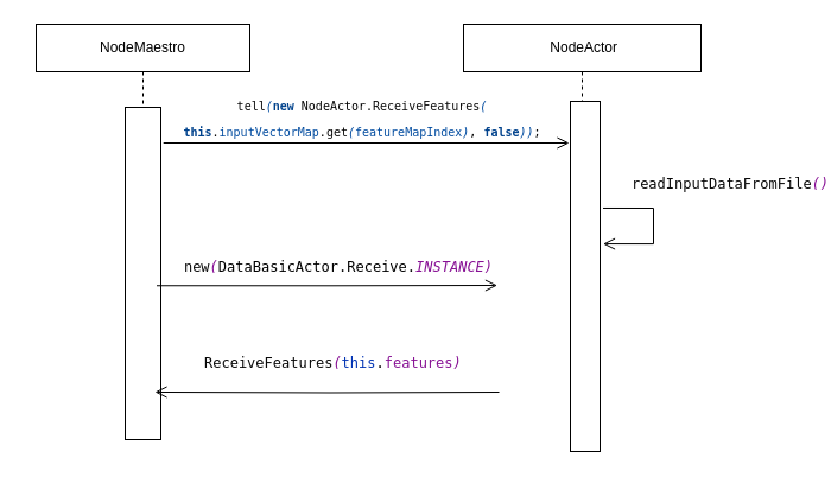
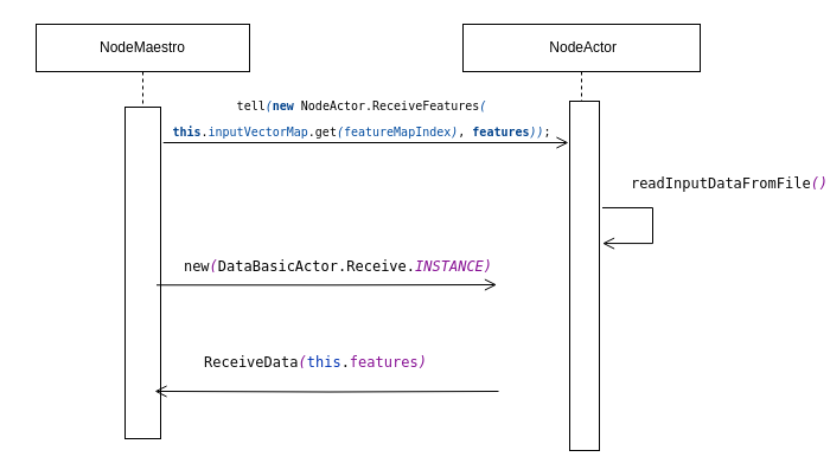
- <mxCell id="8" value="&lt;pre style=&quot;background-color: rgb(255 , 255 , 255) ; color: rgb(8 , 8 , 8) ; font-family: &amp;#34;droid sans mono dotted&amp;#34; , monospace ; font-size: 10px&quot;&gt;tell&lt;span style=&quot;color: #004b9f ; font-style: italic&quot;&gt;(&lt;/span&gt;&lt;span style=&quot;color: #00428c ; font-weight: bold&quot;&gt;new &lt;/span&gt;&lt;span style=&quot;color: #000000&quot;&gt;NodeActor&lt;/span&gt;.ReceiveFeatures&lt;span style=&quot;color: #004b9f ; font-style: italic&quot;&gt;(&lt;/span&gt;&lt;/pre&gt;&lt;pre style=&quot;background-color: rgb(255 , 255 , 255) ; color: rgb(8 , 8 , 8) ; font-family: &amp;#34;droid sans mono dotted&amp;#34; , monospace ; font-size: 10px&quot;&gt;&lt;span style=&quot;color: #00428c ; font-weight: bold&quot;&gt;this&lt;/span&gt;.&lt;span style=&quot;color: #004b9f&quot;&gt;inputVectorMap&lt;/span&gt;.get&lt;span style=&quot;color: #004b9f ; font-style: italic&quot;&gt;(&lt;/span&gt;&lt;span style=&quot;color: #004b9f&quot;&gt;featureMapIndex&lt;/span&gt;&lt;span style=&quot;color: #004b9f ; font-style: italic&quot;&gt;)&lt;/span&gt;, &lt;span style=&quot;color: #00428c ; font-weight: bold&quot;&gt;false&lt;/span&gt;&lt;span style=&quot;color: #004b9f ; font-style: italic&quot;&gt;))&lt;/span&gt;;&lt;/pre&gt;" style="text;html=1;strokeColor=none;fillColor=none;align=center;verticalAlign=middle;whiteSpace=wrap;rounded=0;" vertex="1" parent="5"><mxGeometry x="-370" y="65" width="570" height="30" as="geometry" /></mxCell>
+ <mxCell id="8" value="&lt;pre style=&quot;background-color: rgb(255 , 255 , 255) ; color: rgb(8 , 8 , 8) ; font-family: &amp;#34;droid sans mono dotted&amp;#34; , monospace ; font-size: 10px&quot;&gt;tell&lt;span style=&quot;color: #004b9f ; font-style: italic&quot;&gt;(&lt;/span&gt;&lt;span style=&quot;color: #00428c ; font-weight: bold&quot;&gt;new &lt;/span&gt;&lt;span style=&quot;color: #000000&quot;&gt;NodeActor&lt;/span&gt;.ReceiveFeatures&lt;span style=&quot;color: #004b9f ; font-style: italic&quot;&gt;(&lt;/span&gt;&lt;/pre&gt;&lt;pre style=&quot;background-color: rgb(255 , 255 , 255) ; color: rgb(8 , 8 , 8) ; font-family: &amp;#34;droid sans mono dotted&amp;#34; , monospace ; font-size: 10px&quot;&gt;&lt;span style=&quot;color: #00428c ; font-weight: bold&quot;&gt;this&lt;/span&gt;.&lt;span style=&quot;color: #004b9f&quot;&gt;inputVectorMap&lt;/span&gt;.get&lt;span style=&quot;color: #004b9f ; font-style: italic&quot;&gt;(&lt;/span&gt;&lt;span style=&quot;color: #004b9f&quot;&gt;featureMapIndex&lt;/span&gt;&lt;span style=&quot;color: #004b9f ; font-style: italic&quot;&gt;)&lt;/span&gt;, &lt;span style=&quot;color: #00428c ; font-weight: bold&quot;&gt;features&lt;/span&gt;&lt;span style=&quot;color: #004b9f ; font-style: italic&quot;&gt;))&lt;/span&gt;;&lt;/pre&gt;" style="text;html=1;strokeColor=none;fillColor=none;align=center;verticalAlign=middle;whiteSpace=wrap;rounded=0;" vertex="1" parent="5"><mxGeometry x="-370" y="65" width="570" height="30" as="geometry" /></mxCell>
- <mxCell id="10" value="&lt;pre style=&quot;background-color: #ffffff ; color: #080808 ; font-family: &amp;quot;jetbrains mono&amp;quot; , monospace ; font-size: 9 8pt&quot;&gt;ReceiveFeatures&lt;span style=&quot;color: #871094 ; font-style: italic&quot;&gt;(&lt;/span&gt;&lt;span style=&quot;color: #0033b3&quot;&gt;this&lt;/span&gt;.&lt;span style=&quot;color: #871094&quot;&gt;features&lt;/span&gt;&lt;span style=&quot;color: #871094 ; font-style: italic&quot;&gt;)&lt;/span&gt;&lt;/pre&gt;" style="text;whiteSpace=wrap;html=1;" vertex="1" parent="1"><mxGeometry x="170" y="280" width="210" height="50" as="geometry" /></mxCell>
+ <mxCell id="10" value="&lt;pre style=&quot;background-color: #ffffff ; color: #080808 ; font-family: &amp;quot;jetbrains mono&amp;quot; , monospace ; font-size: 9 8pt&quot;&gt;ReceiveData&lt;span style=&quot;color: #871094 ; font-style: italic&quot;&gt;(&lt;/span&gt;&lt;span style=&quot;color: #0033b3&quot;&gt;this&lt;/span&gt;.&lt;span style=&quot;color: #871094&quot;&gt;features&lt;/span&gt;&lt;span style=&quot;color: #871094 ; font-style: italic&quot;&gt;)&lt;/span&gt;&lt;/pre&gt;" style="text;whiteSpace=wrap;html=1;" vertex="1" parent="1"><mxGeometry x="170" y="280" width="210" height="50" as="geometry" /></mxCell>
